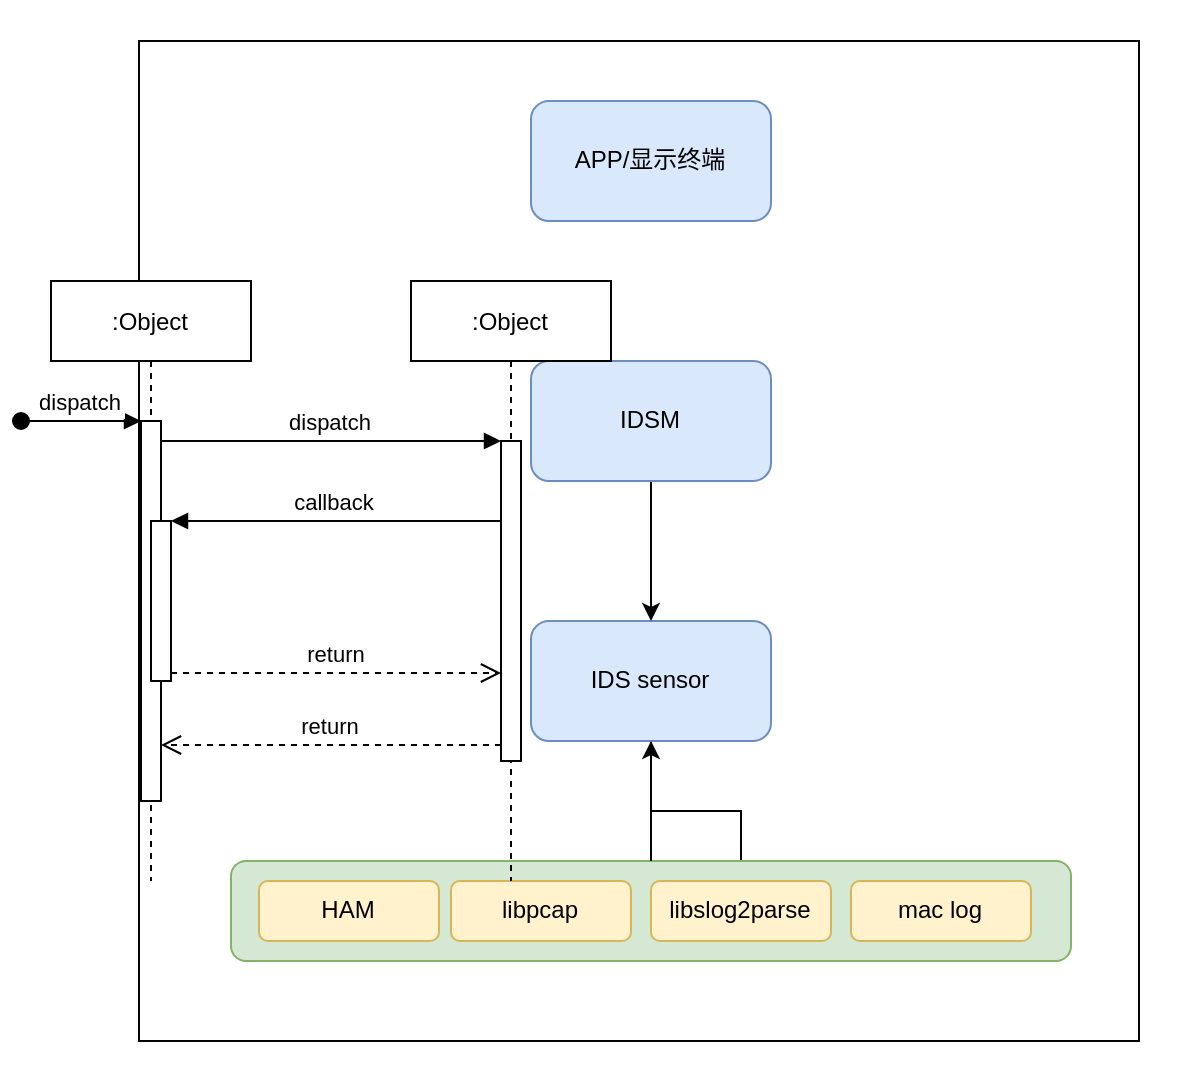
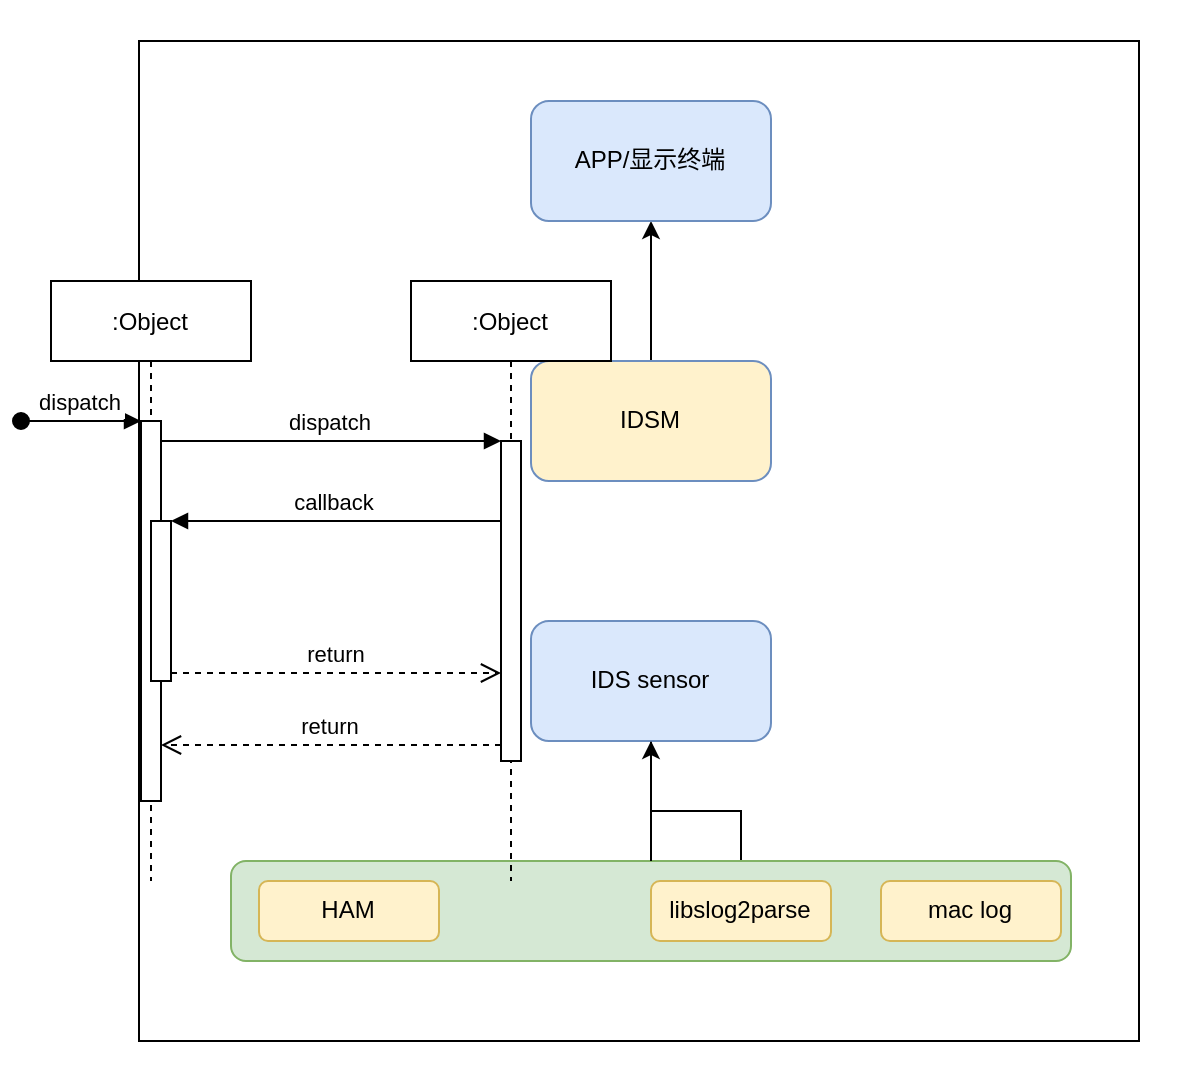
- <mxCell id="13" value="IDSM" style="rounded=1;whiteSpace=wrap;html=1;fillColor=#dae8fc;strokeColor=#6c8ebf;" parent="1" vertex="1"><mxGeometry x="260" y="180" width="120" height="60" as="geometry" /></mxCell>
+ <mxCell id="13" value="IDSM" style="rounded=1;whiteSpace=wrap;html=1;fillColor=#fff2cc;strokeColor=#6c8ebf;" parent="1" vertex="1"><mxGeometry x="260" y="180" width="120" height="60" as="geometry" /></mxCell>
- <mxCell id="12" style="edgeStyle=orthogonalEdgeStyle;rounded=0;orthogonalLoop=1;jettySize=auto;html=1;" parent="1" source="13" target="4" edge="1"><mxGeometry relative="1" as="geometry" /></mxCell>
+ <mxCell id="12" style="edgeStyle=orthogonalEdgeStyle;rounded=0;orthogonalLoop=1;jettySize=auto;html=1;entryX=0.5;entryY=1;entryDx=0;entryDy=0;" parent="1" source="13" target="14" edge="1"><mxGeometry relative="1" as="geometry" /></mxCell>
- <mxCell id="9" value="libpcap" style="rounded=1;whiteSpace=wrap;html=1;fillColor=#fff2cc;strokeColor=#d6b656;" parent="5" vertex="1"><mxGeometry x="110" y="10" width="90" height="30" as="geometry" /></mxCell>
- <mxCell id="8" value="mac log" style="rounded=1;whiteSpace=wrap;html=1;fillColor=#fff2cc;strokeColor=#d6b656;" parent="5" vertex="1"><mxGeometry x="310" y="10" width="90" height="30" as="geometry" /></mxCell>
+ <mxCell id="8" value="mac log" style="rounded=1;whiteSpace=wrap;html=1;fillColor=#fff2cc;strokeColor=#d6b656;" parent="5" vertex="1"><mxGeometry x="325" y="10" width="90" height="30" as="geometry" /></mxCell>
